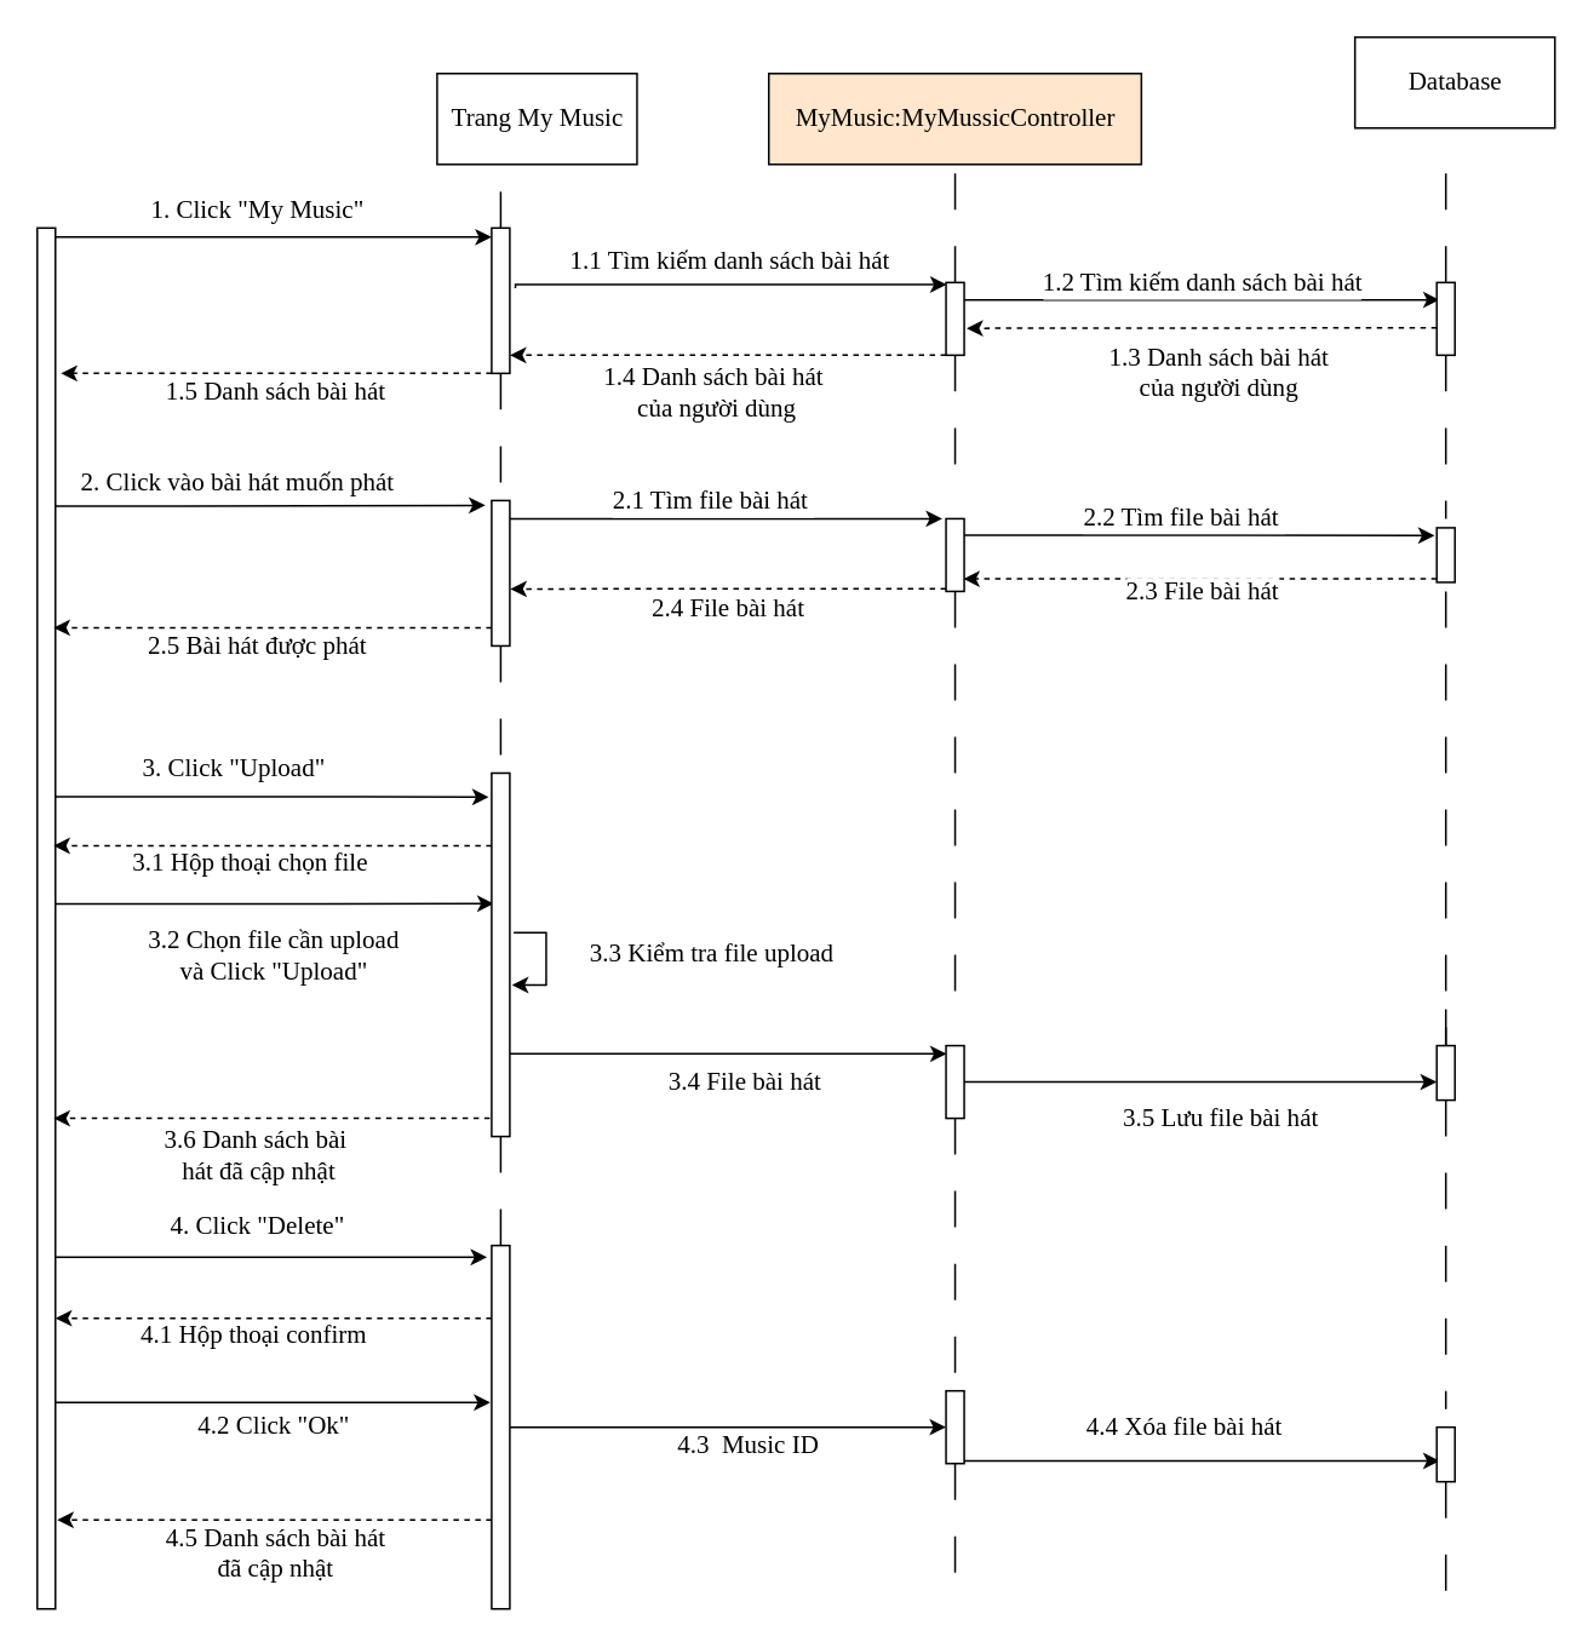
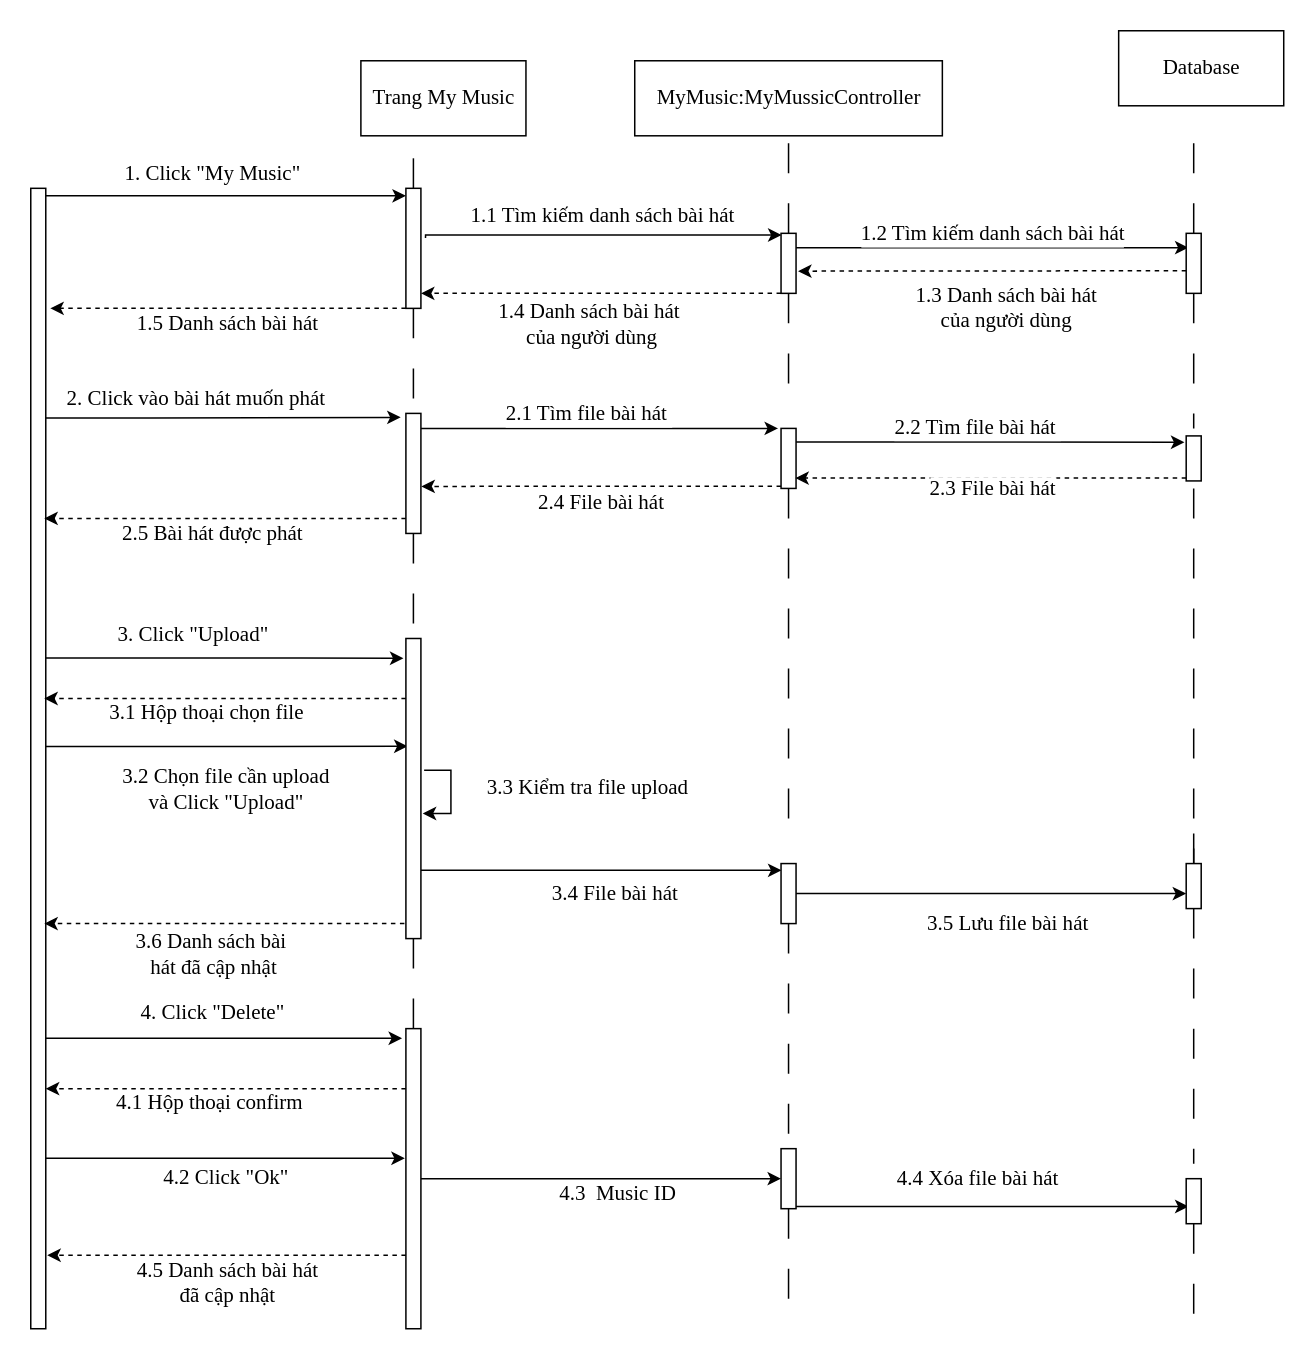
- <mxCell id="16" value="MyMusic:MyMussicController" style="html=1;fontFamily=Verdana;fontSize=14;fillColor=#ffe6cc;" parent="1" vertex="1"><mxGeometry x="422.5" y="40" width="205" height="50" as="geometry" /></mxCell>
+ <mxCell id="16" value="MyMusic:MyMussicController" style="html=1;fontFamily=Verdana;fontSize=14;" parent="1" vertex="1"><mxGeometry x="422.5" y="40" width="205" height="50" as="geometry" /></mxCell>
